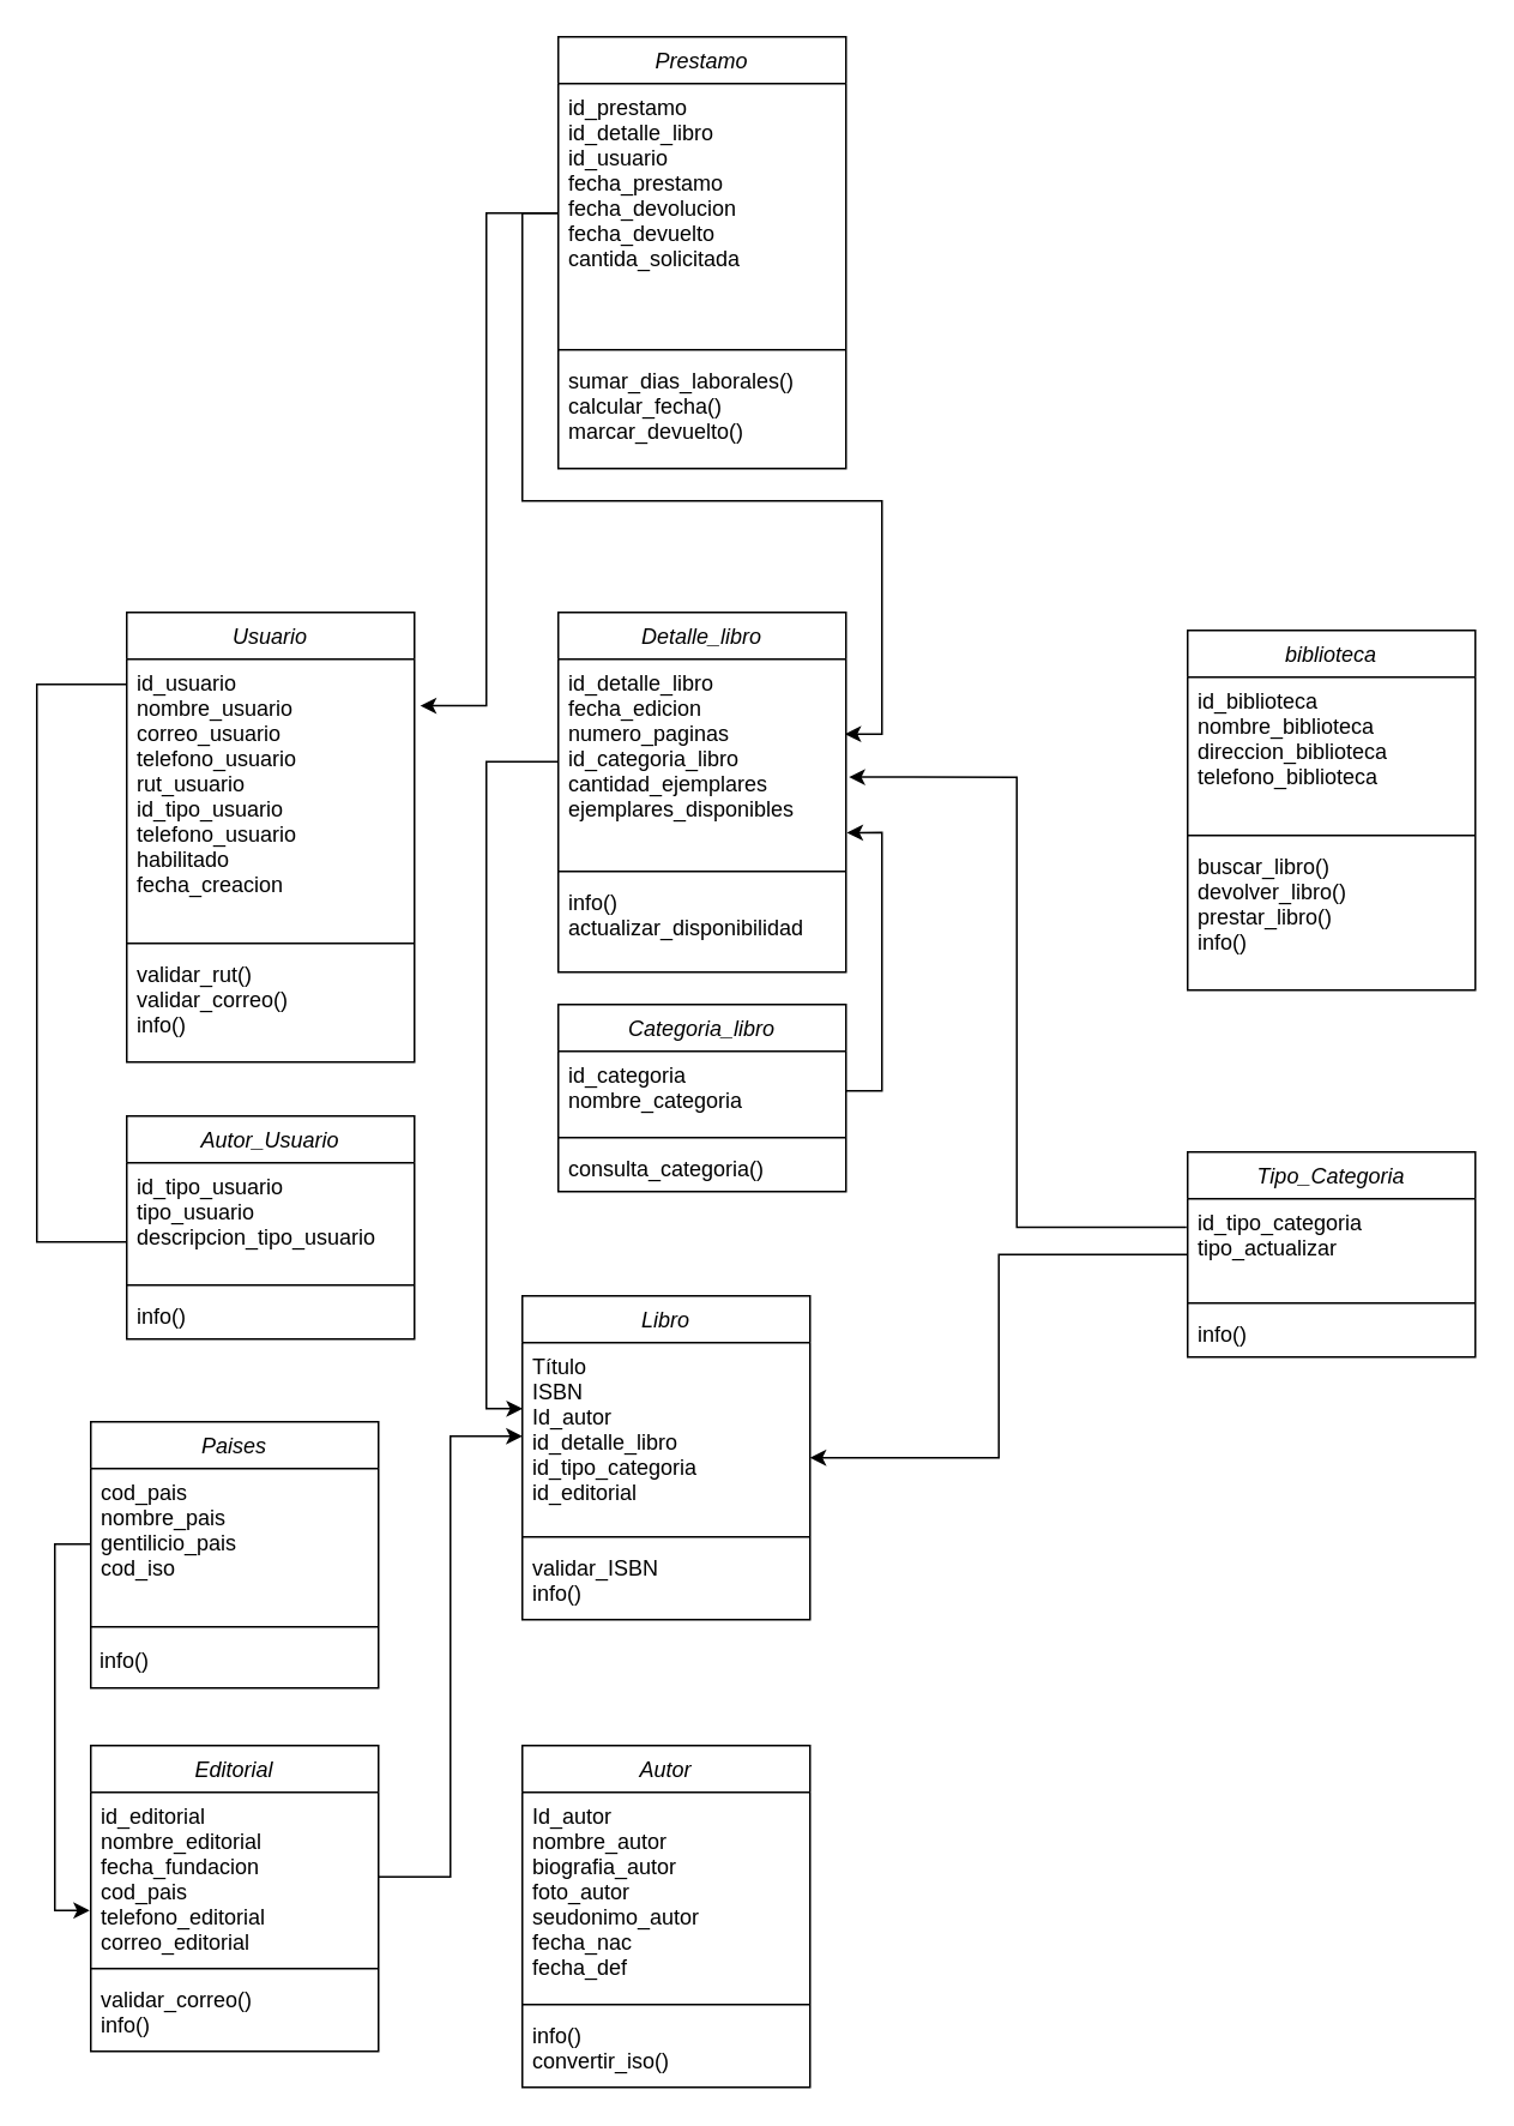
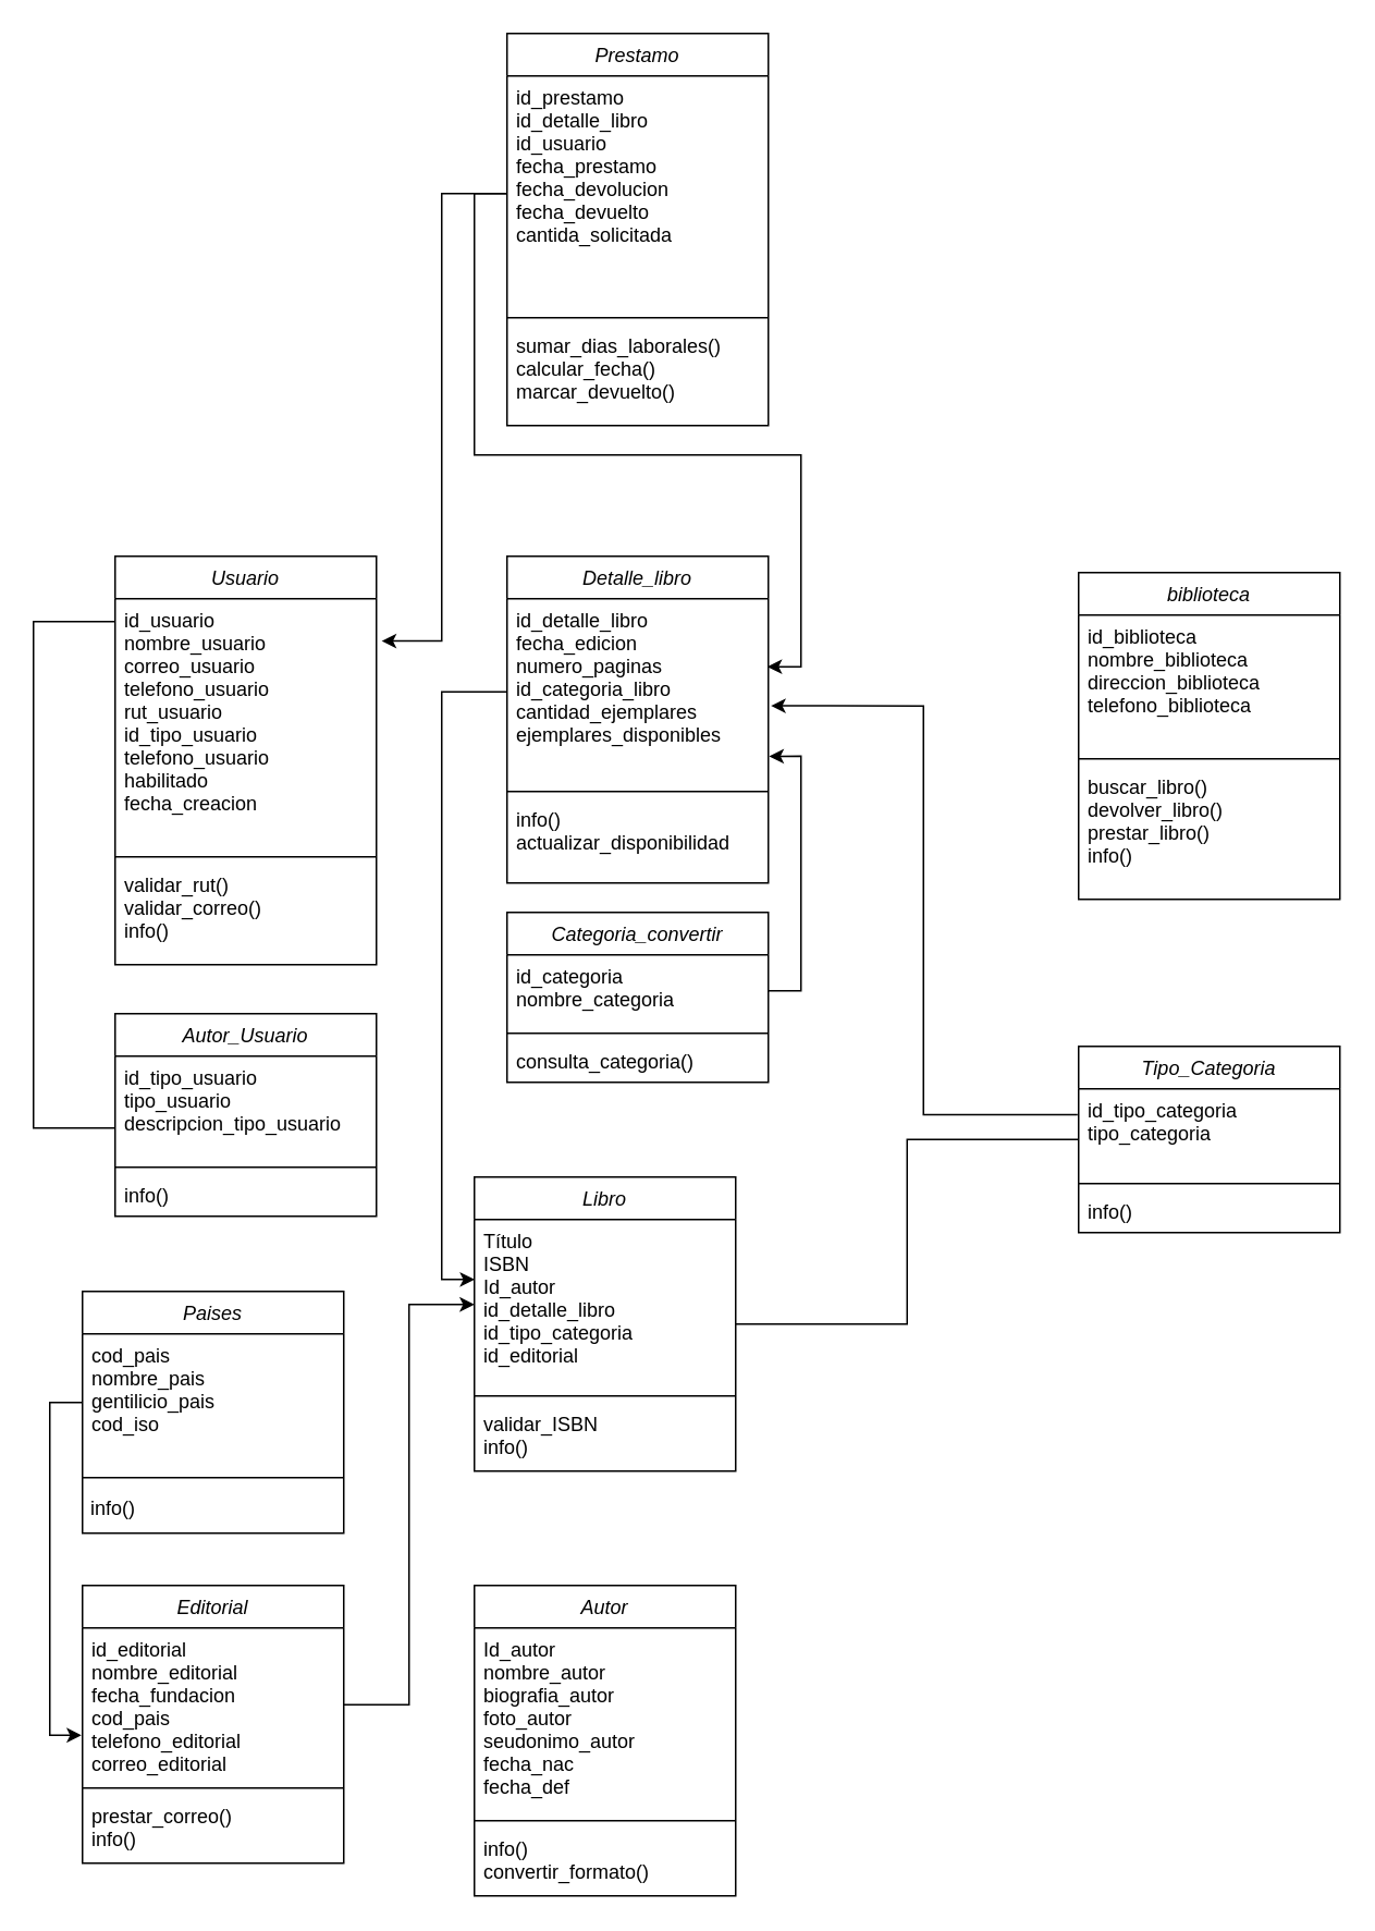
- <mxCell id="10" value="Categoria_libro" style="swimlane;fontStyle=2;align=center;verticalAlign=top;childLayout=stackLayout;horizontal=1;startSize=26;horizontalStack=0;resizeParent=1;resizeLast=0;collapsible=1;marginBottom=0;rounded=0;shadow=0;strokeWidth=1;" vertex="1" parent="1"><mxGeometry x="310" y="558" width="160" height="104" as="geometry"><mxRectangle x="360" y="750" width="160" height="26" as="alternateBounds" /></mxGeometry></mxCell>
+ <mxCell id="10" value="Categoria_convertir" style="swimlane;fontStyle=2;align=center;verticalAlign=top;childLayout=stackLayout;horizontal=1;startSize=26;horizontalStack=0;resizeParent=1;resizeLast=0;collapsible=1;marginBottom=0;rounded=0;shadow=0;strokeWidth=1;" vertex="1" parent="1"><mxGeometry x="310" y="558" width="160" height="104" as="geometry"><mxRectangle x="360" y="750" width="160" height="26" as="alternateBounds" /></mxGeometry></mxCell>
- <mxCell id="36" value="id_tipo_categoria&#10;tipo_actualizar" style="text;align=left;verticalAlign=top;spacingLeft=4;spacingRight=4;overflow=hidden;rotatable=0;points=[[0,0.5],[1,0.5]];portConstraint=eastwest;" vertex="1" parent="35"><mxGeometry y="26" width="160" height="54" as="geometry" /></mxCell>
+ <mxCell id="36" value="id_tipo_categoria&#10;tipo_categoria" style="text;align=left;verticalAlign=top;spacingLeft=4;spacingRight=4;overflow=hidden;rotatable=0;points=[[0,0.5],[1,0.5]];portConstraint=eastwest;" vertex="1" parent="35"><mxGeometry y="26" width="160" height="54" as="geometry" /></mxCell>
- <mxCell id="34" style="edgeStyle=orthogonalEdgeStyle;rounded=0;orthogonalLoop=1;jettySize=auto;html=1;exitX=0;exitY=0.5;exitDx=0;exitDy=0;entryX=1;entryY=0.5;entryDx=0;entryDy=0;" edge="1" parent="1" source="35" target="22"><mxGeometry relative="1" as="geometry" /></mxCell>
+ <mxCell id="34" style="edgeStyle=orthogonalEdgeStyle;rounded=0;orthogonalLoop=1;jettySize=auto;html=1;exitX=0;exitY=0.5;exitDx=0;exitDy=0;entryX=1;entryY=0.5;entryDx=0;entryDy=0;endArrow=none;" edge="1" parent="1" source="35" target="22"><mxGeometry relative="1" as="geometry" /></mxCell>
- <mxCell id="21" value="validar_correo()&#10;info()" style="text;align=left;verticalAlign=top;spacingLeft=4;spacingRight=4;overflow=hidden;rotatable=0;points=[[0,0.5],[1,0.5]];portConstraint=eastwest;" vertex="1" parent="18"><mxGeometry y="128" width="160" height="42" as="geometry" /></mxCell>
+ <mxCell id="21" value="prestar_correo()&#10;info()" style="text;align=left;verticalAlign=top;spacingLeft=4;spacingRight=4;overflow=hidden;rotatable=0;points=[[0,0.5],[1,0.5]];portConstraint=eastwest;" vertex="1" parent="18"><mxGeometry y="128" width="160" height="42" as="geometry" /></mxCell>
- <mxCell id="5" value="info()&#10;convertir_iso()" style="text;align=left;verticalAlign=top;spacingLeft=4;spacingRight=4;overflow=hidden;rotatable=0;points=[[0,0.5],[1,0.5]];portConstraint=eastwest;" parent="2" vertex="1"><mxGeometry y="148" width="160" height="42" as="geometry" /></mxCell>
+ <mxCell id="5" value="info()&#10;convertir_formato()" style="text;align=left;verticalAlign=top;spacingLeft=4;spacingRight=4;overflow=hidden;rotatable=0;points=[[0,0.5],[1,0.5]];portConstraint=eastwest;" parent="2" vertex="1"><mxGeometry y="148" width="160" height="42" as="geometry" /></mxCell>
